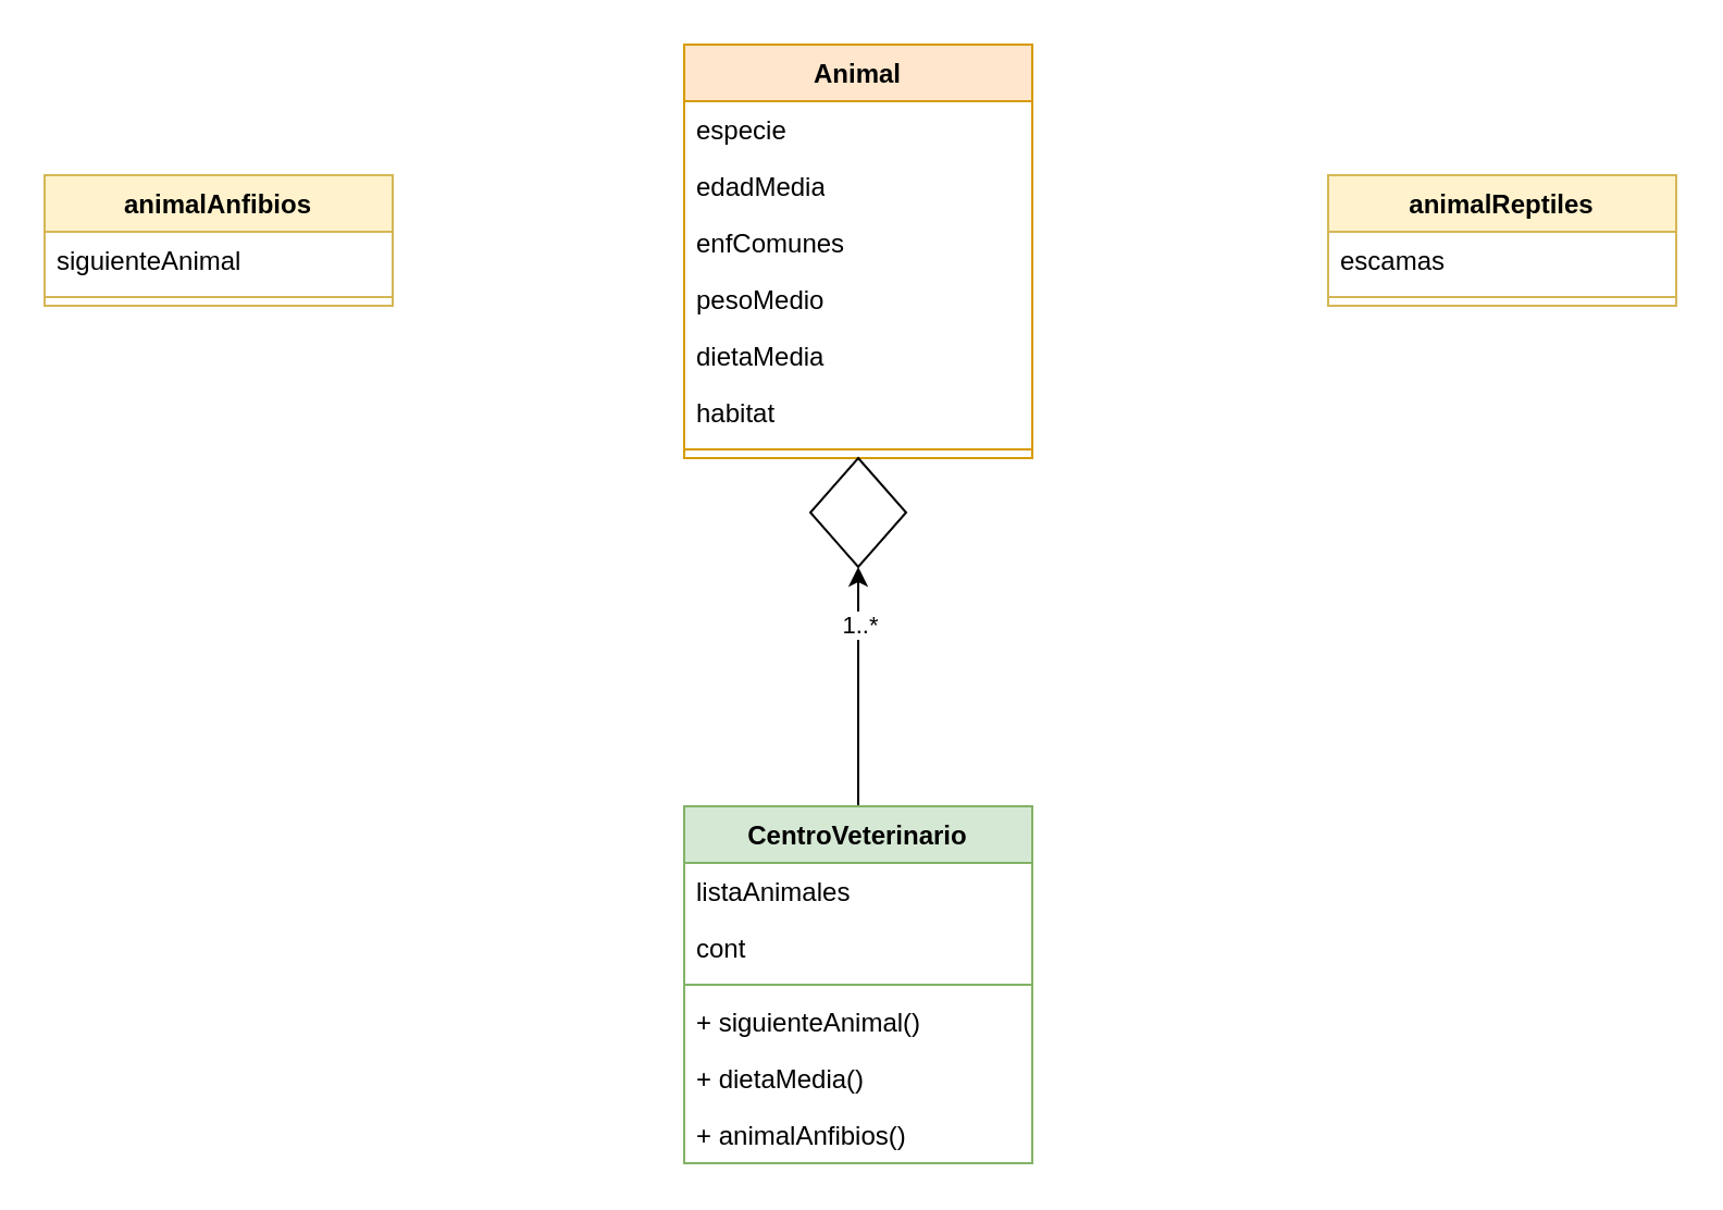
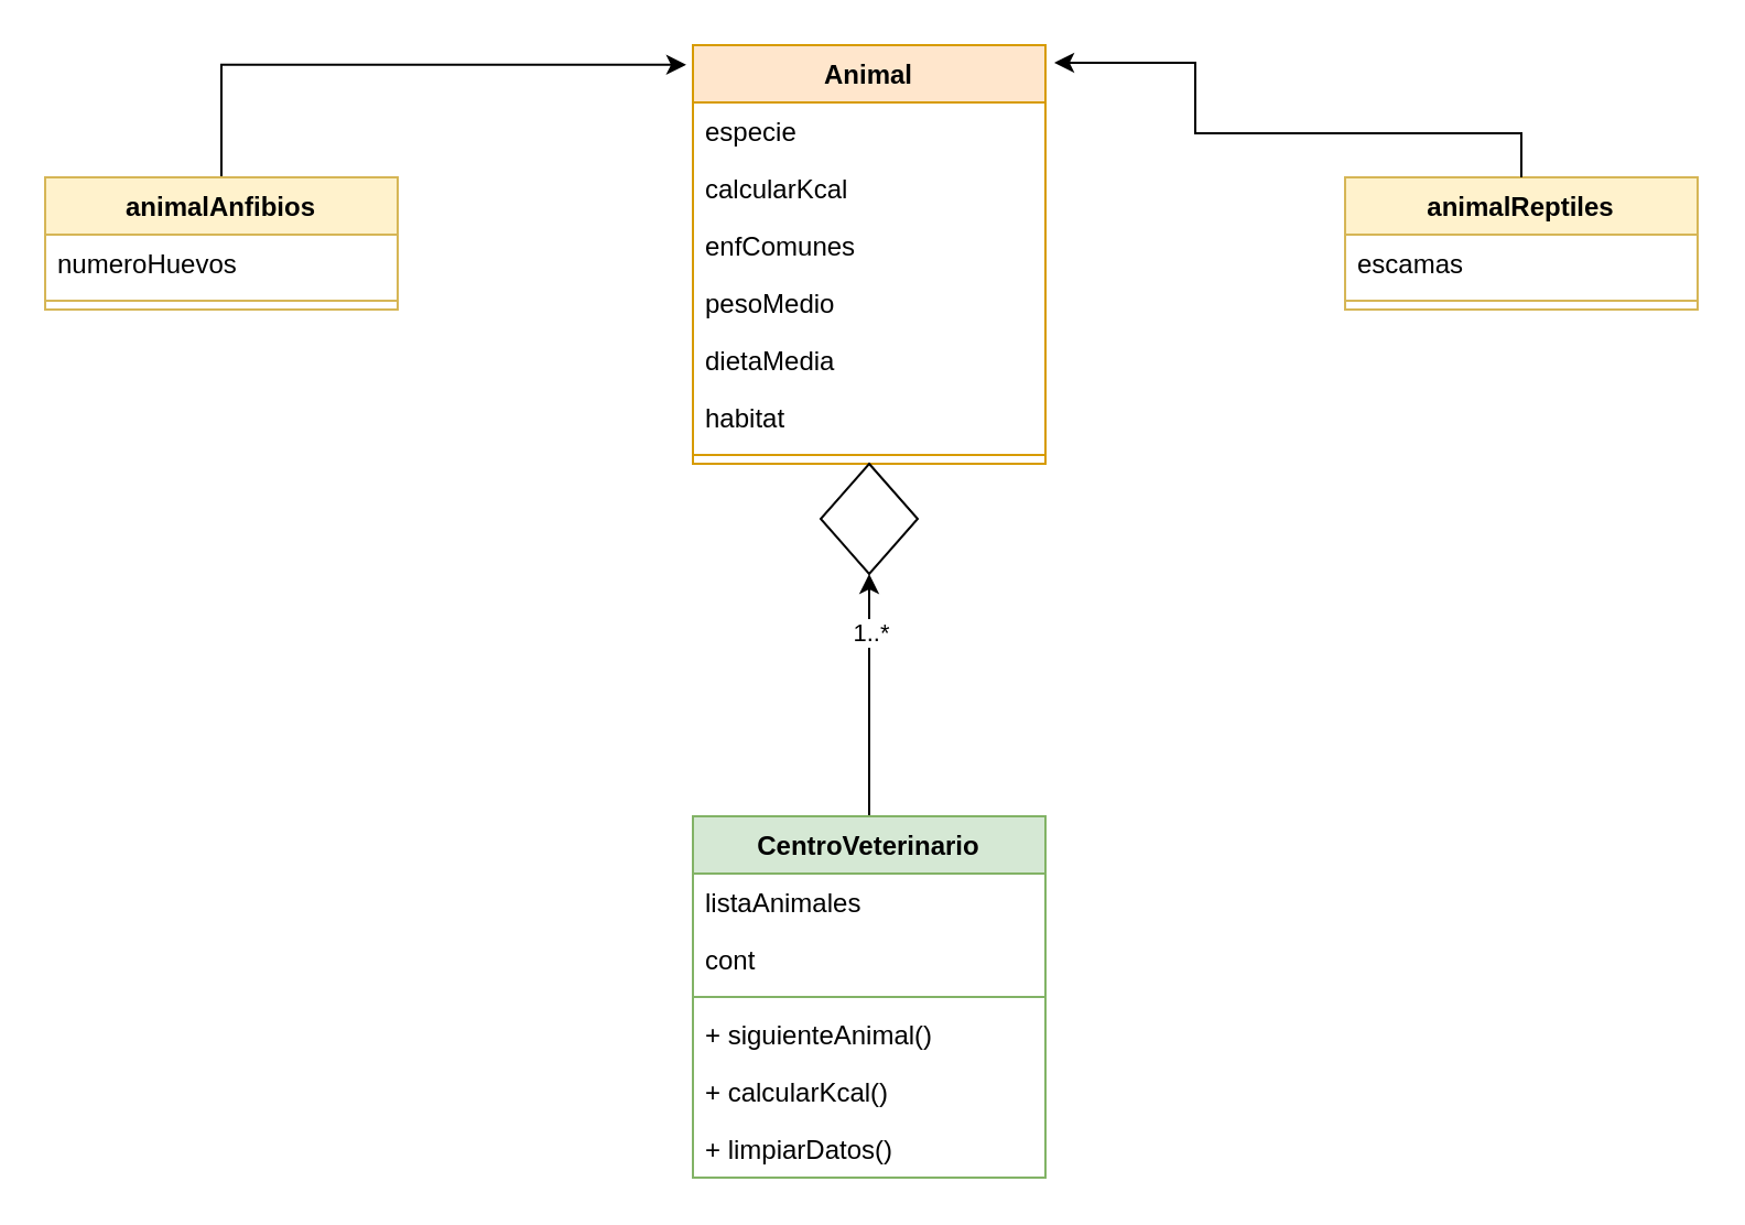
+ <mxCell id="10" value="" style="edgeStyle=orthogonalEdgeStyle;rounded=0;orthogonalLoop=1;jettySize=auto;html=1;entryX=-0.019;entryY=0.047;entryDx=0;entryDy=0;entryPerimeter=0;" parent="1" source="11" target="2" edge="1"><mxGeometry relative="1" as="geometry"><mxPoint x="310" y="30" as="targetPoint" /><Array as="points"><mxPoint x="100" y="29" /></Array></mxGeometry></mxCell>
+ <mxCell id="17" style="edgeStyle=orthogonalEdgeStyle;rounded=0;orthogonalLoop=1;jettySize=auto;html=1;exitX=0.5;exitY=0;exitDx=0;exitDy=0;entryX=1.025;entryY=0.042;entryDx=0;entryDy=0;entryPerimeter=0;" parent="1" source="14" target="2" edge="1"><mxGeometry relative="1" as="geometry" /></mxCell>
- <mxCell id="4" value="edadMedia" style="text;strokeColor=none;fillColor=none;align=left;verticalAlign=top;spacingLeft=4;spacingRight=4;overflow=hidden;rotatable=0;points=[[0,0.5],[1,0.5]];portConstraint=eastwest;whiteSpace=wrap;html=1;" parent="2" vertex="1"><mxGeometry y="52" width="160" height="26" as="geometry" /></mxCell>
+ <mxCell id="4" value="calcularKcal" style="text;strokeColor=none;fillColor=none;align=left;verticalAlign=top;spacingLeft=4;spacingRight=4;overflow=hidden;rotatable=0;points=[[0,0.5],[1,0.5]];portConstraint=eastwest;whiteSpace=wrap;html=1;" parent="2" vertex="1"><mxGeometry y="52" width="160" height="26" as="geometry" /></mxCell>
- <mxCell id="12" value="siguienteAnimal" style="text;strokeColor=none;fillColor=none;align=left;verticalAlign=top;spacingLeft=4;spacingRight=4;overflow=hidden;rotatable=0;points=[[0,0.5],[1,0.5]];portConstraint=eastwest;whiteSpace=wrap;html=1;" parent="11" vertex="1"><mxGeometry y="26" width="160" height="26" as="geometry" /></mxCell>
+ <mxCell id="12" value="numeroHuevos" style="text;strokeColor=none;fillColor=none;align=left;verticalAlign=top;spacingLeft=4;spacingRight=4;overflow=hidden;rotatable=0;points=[[0,0.5],[1,0.5]];portConstraint=eastwest;whiteSpace=wrap;html=1;" parent="11" vertex="1"><mxGeometry y="26" width="160" height="26" as="geometry" /></mxCell>
- <mxCell id="25" value="+ dietaMedia()" style="text;strokeColor=none;fillColor=none;align=left;verticalAlign=top;spacingLeft=4;spacingRight=4;overflow=hidden;rotatable=0;points=[[0,0.5],[1,0.5]];portConstraint=eastwest;whiteSpace=wrap;html=1;" parent="20" vertex="1"><mxGeometry y="112" width="160" height="26" as="geometry" /></mxCell>
+ <mxCell id="25" value="+ calcularKcal()" style="text;strokeColor=none;fillColor=none;align=left;verticalAlign=top;spacingLeft=4;spacingRight=4;overflow=hidden;rotatable=0;points=[[0,0.5],[1,0.5]];portConstraint=eastwest;whiteSpace=wrap;html=1;" parent="20" vertex="1"><mxGeometry y="112" width="160" height="26" as="geometry" /></mxCell>
- <mxCell id="26" value="+ animalAnfibios()" style="text;strokeColor=none;fillColor=none;align=left;verticalAlign=top;spacingLeft=4;spacingRight=4;overflow=hidden;rotatable=0;points=[[0,0.5],[1,0.5]];portConstraint=eastwest;whiteSpace=wrap;html=1;" parent="20" vertex="1"><mxGeometry y="138" width="160" height="26" as="geometry" /></mxCell>
+ <mxCell id="26" value="+ limpiarDatos()" style="text;strokeColor=none;fillColor=none;align=left;verticalAlign=top;spacingLeft=4;spacingRight=4;overflow=hidden;rotatable=0;points=[[0,0.5],[1,0.5]];portConstraint=eastwest;whiteSpace=wrap;html=1;" parent="20" vertex="1"><mxGeometry y="138" width="160" height="26" as="geometry" /></mxCell>
